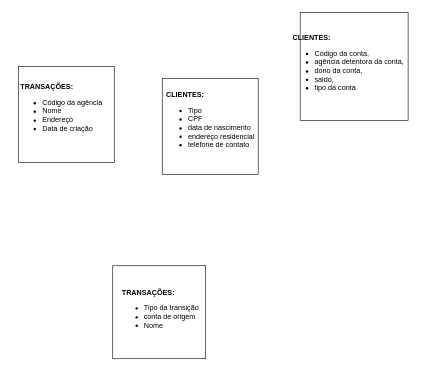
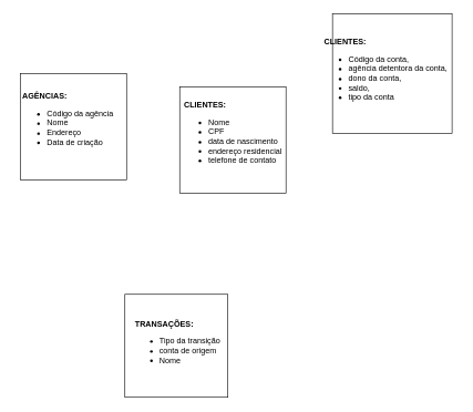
- <mxCell id="5" value="&lt;div style=&quot;text-align: left;&quot;&gt;&lt;span style=&quot;background-color: initial;&quot;&gt;&lt;b&gt;&lt;span style=&quot;&quot;&gt; &lt;/span&gt;&lt;span style=&quot;white-space: pre;&quot;&gt; &lt;/span&gt;TRANSAÇÕES:&lt;/b&gt;&lt;/span&gt;&lt;/div&gt;&lt;ul&gt;&lt;li style=&quot;text-align: left;&quot;&gt;Código da agência&lt;/li&gt;&lt;li style=&quot;text-align: left;&quot;&gt;Nome&lt;/li&gt;&lt;li style=&quot;text-align: left;&quot;&gt;Endereço&lt;/li&gt;&lt;li style=&quot;text-align: left;&quot;&gt;Data de criação&lt;br&gt;&lt;/li&gt;&lt;/ul&gt;" style="text;html=1;resizable=0;autosize=1;align=center;verticalAlign=middle;points=[];fillColor=none;strokeColor=none;rounded=0;" parent="1" vertex="1"><mxGeometry x="20" y="130" width="160" height="110" as="geometry" /></mxCell>
+ <mxCell id="5" value="&lt;div style=&quot;text-align: left;&quot;&gt;&lt;span style=&quot;background-color: initial;&quot;&gt;&lt;b&gt;&lt;span style=&quot;&quot;&gt; &lt;/span&gt;&lt;span style=&quot;white-space: pre;&quot;&gt; &lt;/span&gt;AGÊNCIAS:&lt;/b&gt;&lt;/span&gt;&lt;/div&gt;&lt;ul&gt;&lt;li style=&quot;text-align: left;&quot;&gt;Código da agência&lt;/li&gt;&lt;li style=&quot;text-align: left;&quot;&gt;Nome&lt;/li&gt;&lt;li style=&quot;text-align: left;&quot;&gt;Endereço&lt;/li&gt;&lt;li style=&quot;text-align: left;&quot;&gt;Data de criação&lt;br&gt;&lt;/li&gt;&lt;/ul&gt;" style="text;html=1;resizable=0;autosize=1;align=center;verticalAlign=middle;points=[];fillColor=none;strokeColor=none;rounded=0;" parent="1" vertex="1"><mxGeometry x="20" y="130" width="160" height="110" as="geometry" /></mxCell>
- <mxCell id="3" value="&lt;div style=&quot;text-align: left;&quot;&gt;&lt;span style=&quot;background-color: initial;&quot;&gt;&lt;b&gt;&lt;span style=&quot;white-space: pre;&quot;&gt; &lt;/span&gt;CLIENTES:&lt;/b&gt;&lt;/span&gt;&lt;/div&gt;&lt;ul&gt;&lt;li style=&quot;text-align: left;&quot;&gt;Tipo&lt;/li&gt;&lt;li style=&quot;text-align: left;&quot;&gt;CPF&lt;/li&gt;&lt;li style=&quot;text-align: left;&quot;&gt;data de nascimento&lt;/li&gt;&lt;li style=&quot;text-align: left;&quot;&gt;endereço residencial&amp;nbsp;&lt;/li&gt;&lt;li style=&quot;text-align: left;&quot;&gt;telefone de contato&lt;br&gt;&lt;/li&gt;&lt;/ul&gt;" style="text;html=1;resizable=0;autosize=1;align=center;verticalAlign=middle;points=[];fillColor=none;strokeColor=none;rounded=0;" parent="1" vertex="1"><mxGeometry x="260" y="145" width="180" height="120" as="geometry" /></mxCell>
+ <mxCell id="3" value="&lt;div style=&quot;text-align: left;&quot;&gt;&lt;span style=&quot;background-color: initial;&quot;&gt;&lt;b&gt;&lt;span style=&quot;white-space: pre;&quot;&gt; &lt;/span&gt;CLIENTES:&lt;/b&gt;&lt;/span&gt;&lt;/div&gt;&lt;ul&gt;&lt;li style=&quot;text-align: left;&quot;&gt;Nome&lt;/li&gt;&lt;li style=&quot;text-align: left;&quot;&gt;CPF&lt;/li&gt;&lt;li style=&quot;text-align: left;&quot;&gt;data de nascimento&lt;/li&gt;&lt;li style=&quot;text-align: left;&quot;&gt;endereço residencial&amp;nbsp;&lt;/li&gt;&lt;li style=&quot;text-align: left;&quot;&gt;telefone de contato&lt;br&gt;&lt;/li&gt;&lt;/ul&gt;" style="text;html=1;resizable=0;autosize=1;align=center;verticalAlign=middle;points=[];fillColor=none;strokeColor=none;rounded=0;" parent="1" vertex="1"><mxGeometry x="260" y="145" width="180" height="120" as="geometry" /></mxCell>
